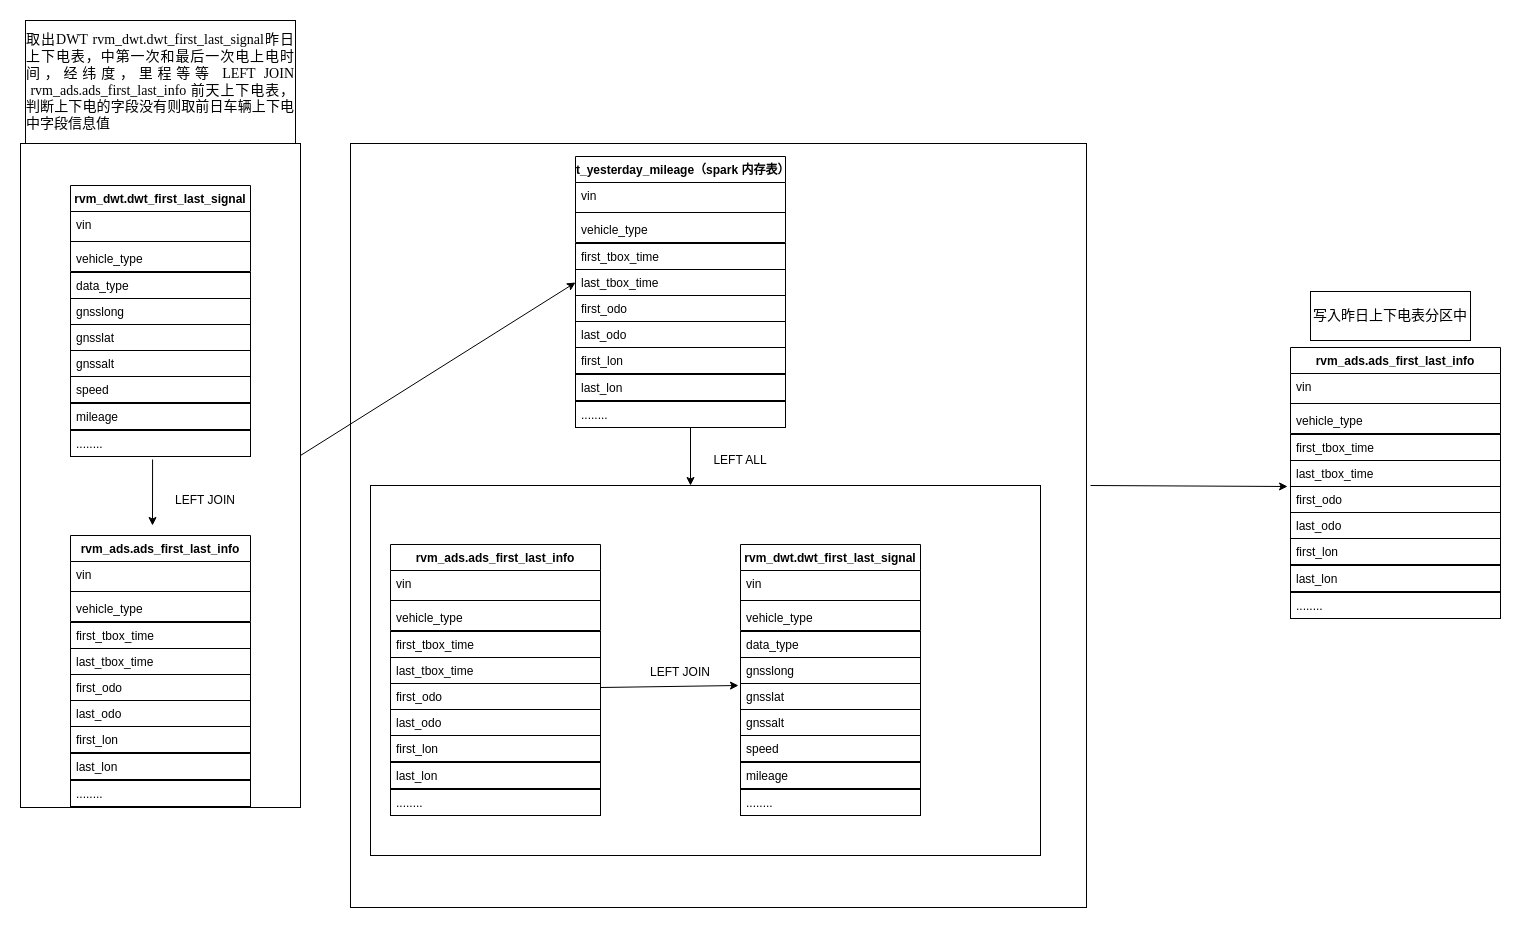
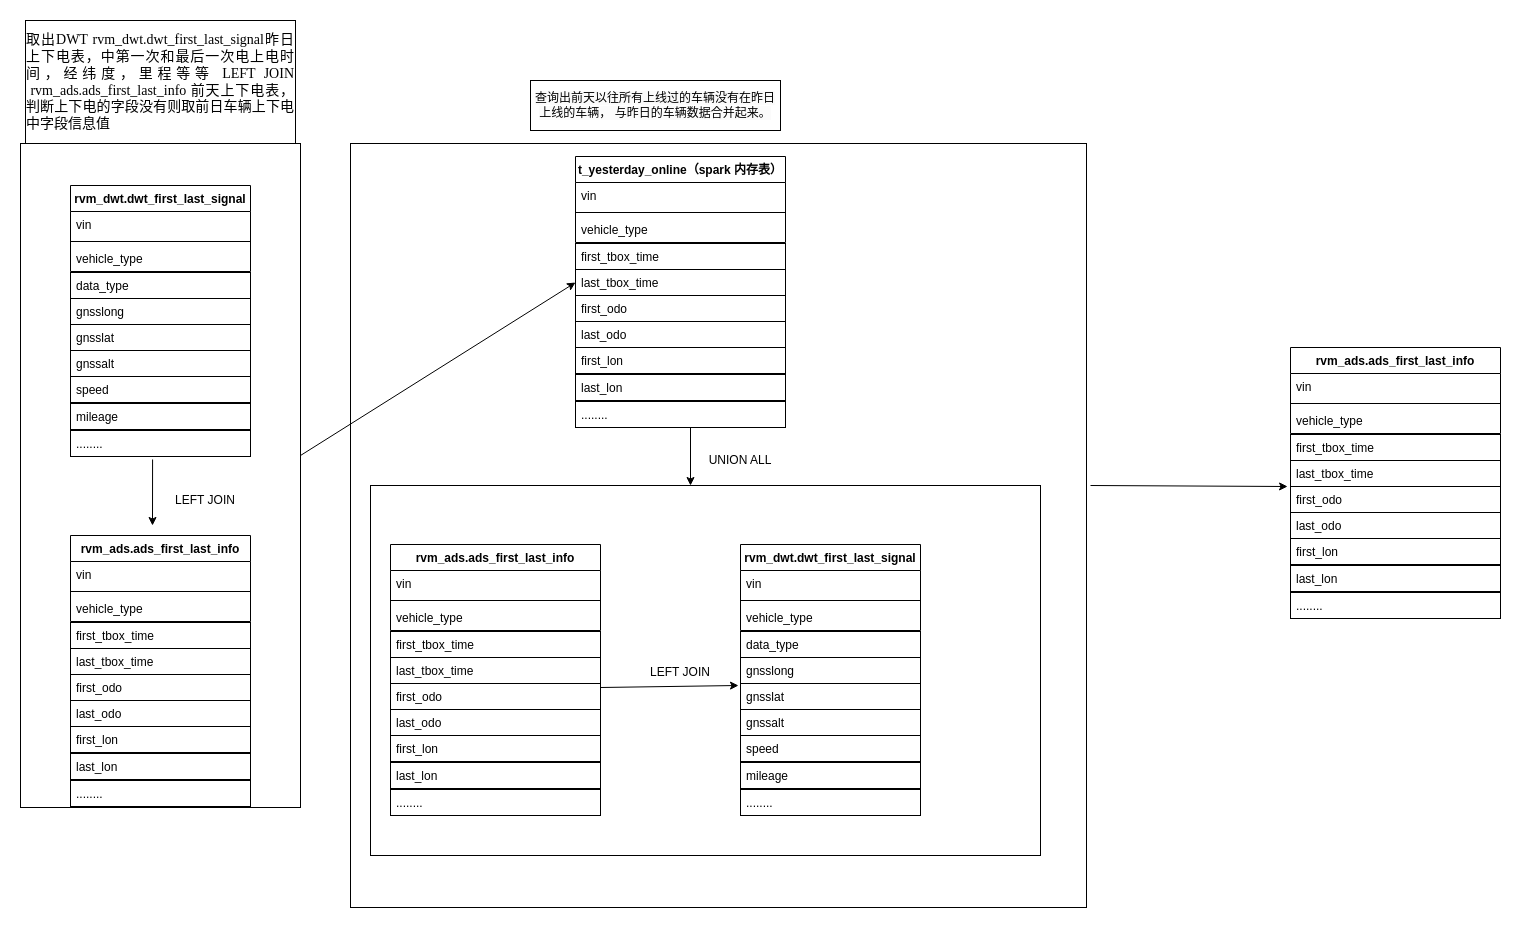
+ <mxCell id="80" value="&lt;span style=&quot;color: rgb(0, 0, 0); font-family: Helvetica; font-size: 12px; font-style: normal; font-variant-ligatures: normal; font-variant-caps: normal; font-weight: 400; letter-spacing: normal; orphans: 2; text-align: justify; text-indent: -28px; text-transform: none; widows: 2; word-spacing: 0px; -webkit-text-stroke-width: 0px; background-color: rgb(251, 251, 251); text-decoration-thickness: initial; text-decoration-style: initial; text-decoration-color: initial; float: none; display: inline !important;&quot;&gt;查询出前天以往所有上线过的车辆没有在昨日上线的车辆， 与昨日的车辆数据合并起来。&lt;/span&gt;" style="text;html=1;strokeColor=default;fillColor=none;align=center;verticalAlign=middle;whiteSpace=wrap;rounded=0;" parent="1" vertex="1"><mxGeometry x="530" y="80" width="250" height="50" as="geometry" /></mxCell>
- <mxCell id="27" value="t_yesterday_mileage（spark 内存表）" style="swimlane;fontStyle=1;align=center;verticalAlign=top;childLayout=stackLayout;horizontal=1;startSize=26;horizontalStack=0;resizeParent=1;resizeParentMax=0;resizeLast=0;collapsible=1;marginBottom=0;whiteSpace=wrap;html=1;" parent="1" vertex="1"><mxGeometry x="575" y="156" width="210" height="86" as="geometry" /></mxCell>
+ <mxCell id="27" value="t_yesterday_online（spark 内存表）" style="swimlane;fontStyle=1;align=center;verticalAlign=top;childLayout=stackLayout;horizontal=1;startSize=26;horizontalStack=0;resizeParent=1;resizeParentMax=0;resizeLast=0;collapsible=1;marginBottom=0;whiteSpace=wrap;html=1;" parent="1" vertex="1"><mxGeometry x="575" y="156" width="210" height="86" as="geometry" /></mxCell>
- <mxCell id="81" value="&lt;p style=&quot;margin: 0pt 0pt 0.0pt; text-align: justify; font-family: Calibri; font-size: 10.5pt;&quot; class=&quot;MsoNormal&quot;&gt;写入昨日上下电表分区中&lt;/p&gt;" style="text;html=1;strokeColor=default;fillColor=none;align=center;verticalAlign=middle;whiteSpace=wrap;rounded=0;" parent="1" vertex="1"><mxGeometry x="1310" y="291" width="160" height="49" as="geometry" /></mxCell>
- <mxCell id="65" value="LEFT ALL" style="text;html=1;strokeColor=none;fillColor=none;align=center;verticalAlign=middle;whiteSpace=wrap;rounded=0;" parent="1" vertex="1"><mxGeometry x="700" y="445" width="80" height="30" as="geometry" /></mxCell>
+ <mxCell id="65" value="UNION ALL" style="text;html=1;strokeColor=none;fillColor=none;align=center;verticalAlign=middle;whiteSpace=wrap;rounded=0;" parent="1" vertex="1"><mxGeometry x="700" y="445" width="80" height="30" as="geometry" /></mxCell>
